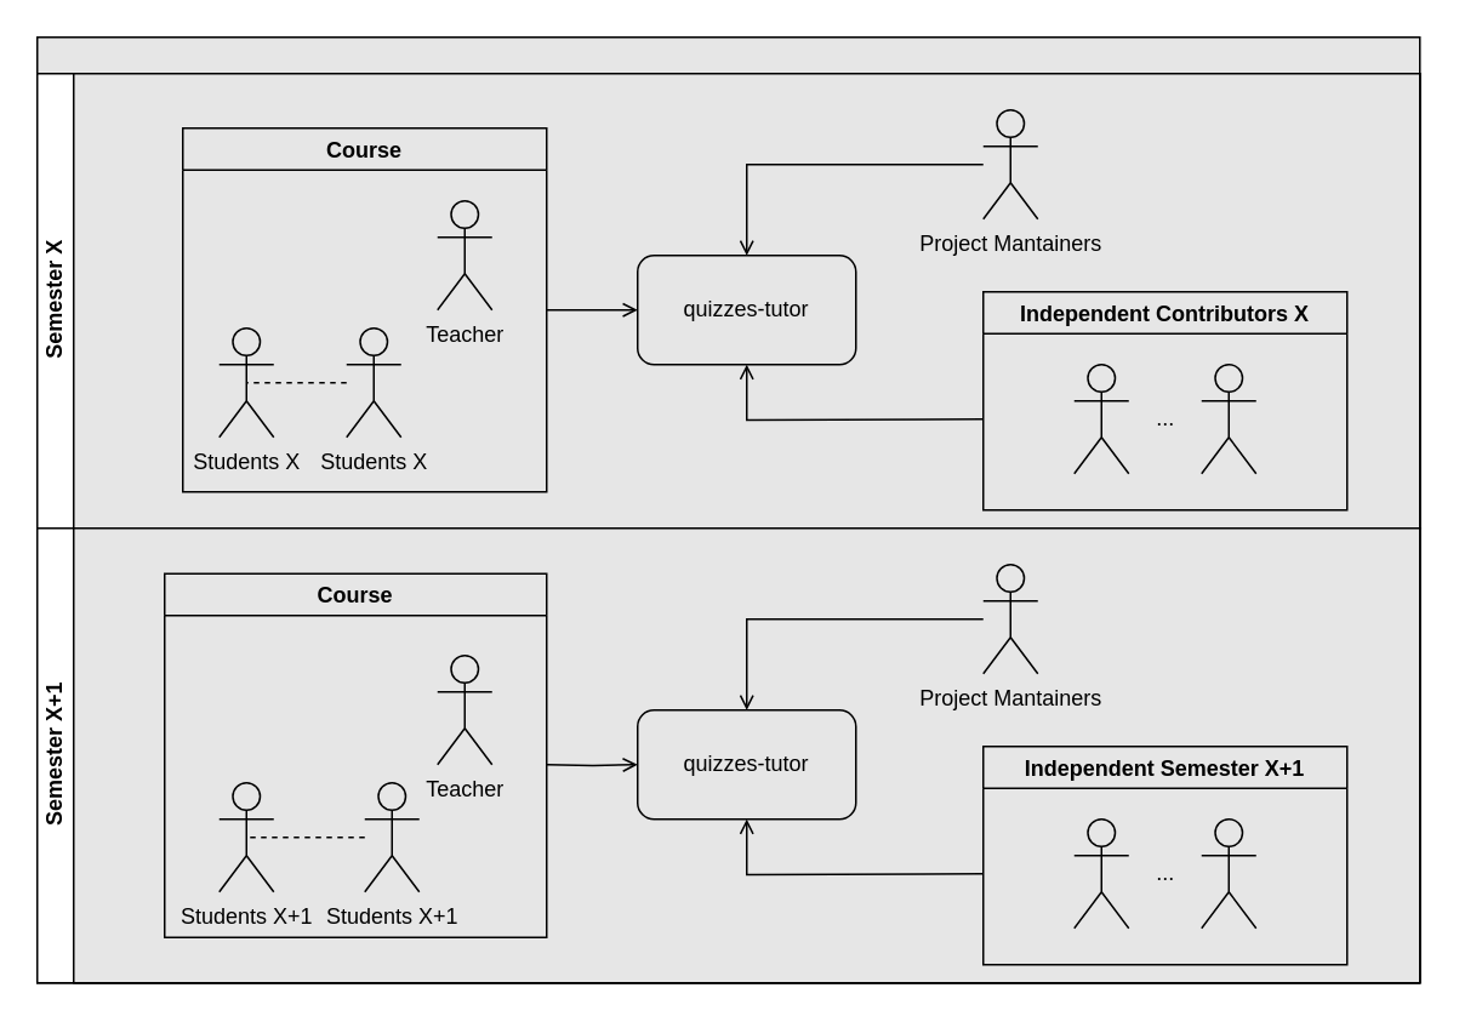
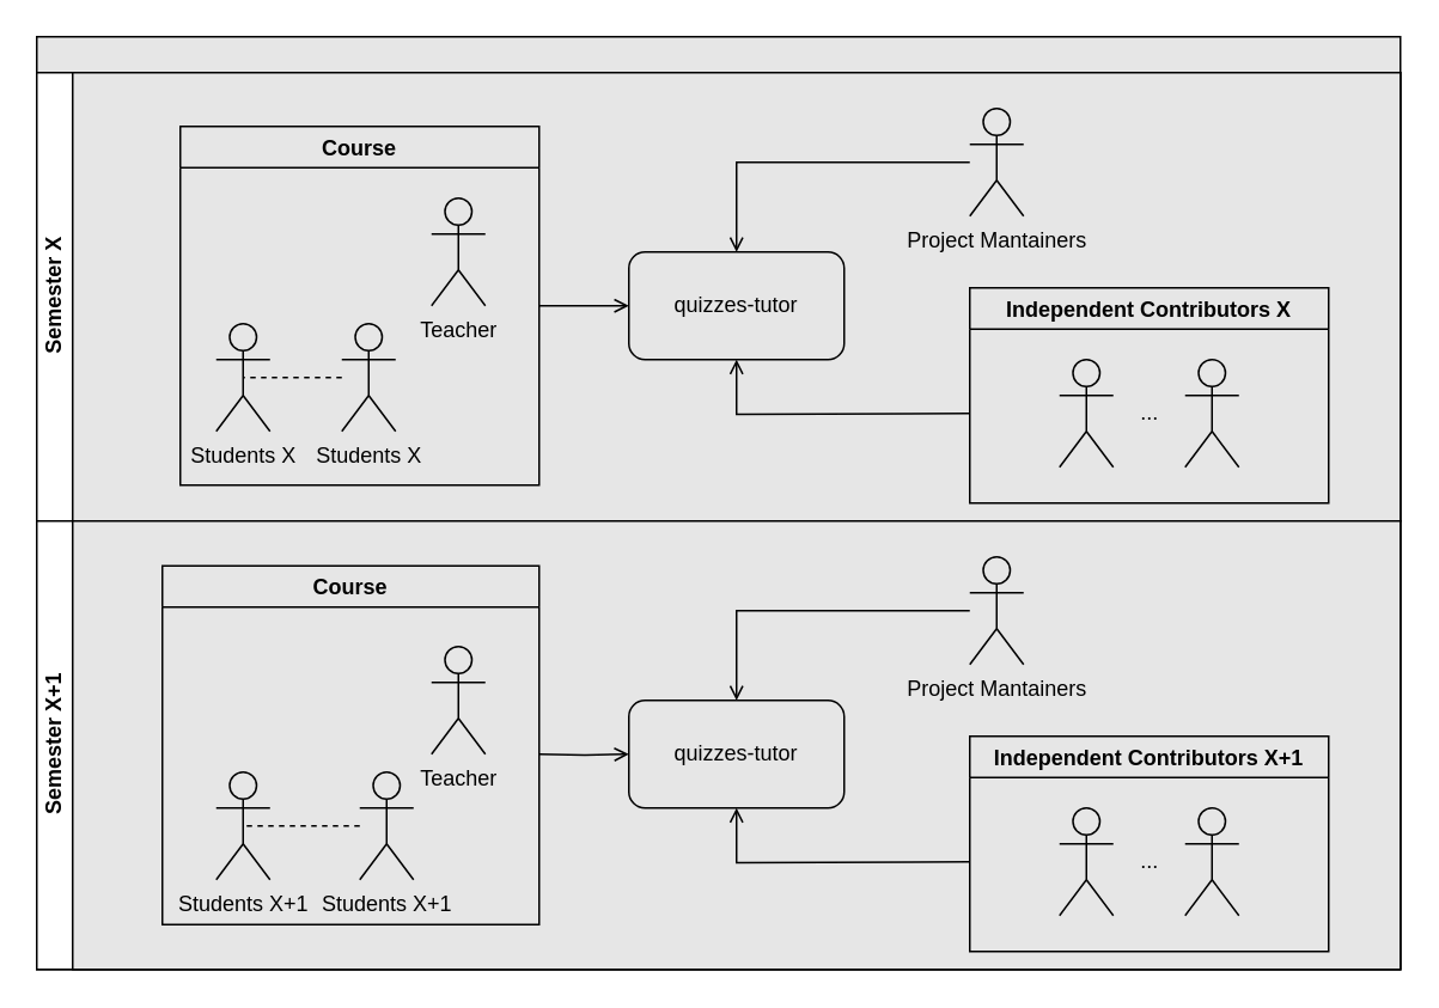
- <mxCell id="35" value="Independent Semester X+1" style="swimlane;strokeColor=#000000;fillColor=#E6E6E6;startSize=23;" vertex="1" parent="22"><mxGeometry x="520" y="120" width="200" height="120" as="geometry" /></mxCell>
+ <mxCell id="35" value="Independent Contributors X+1" style="swimlane;strokeColor=#000000;fillColor=#E6E6E6;startSize=23;" vertex="1" parent="22"><mxGeometry x="520" y="120" width="200" height="120" as="geometry" /></mxCell>
